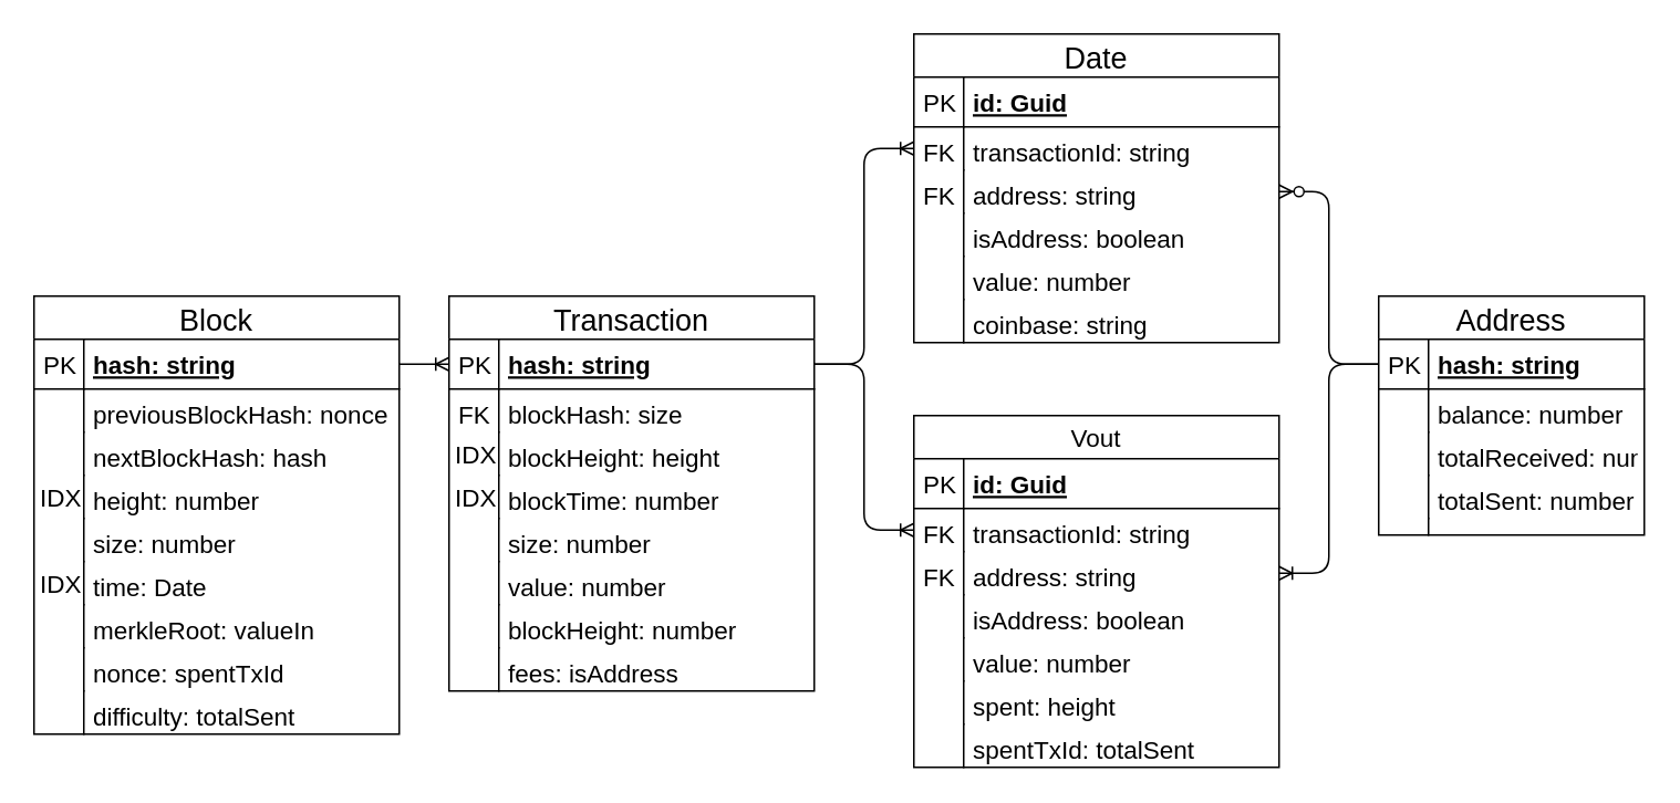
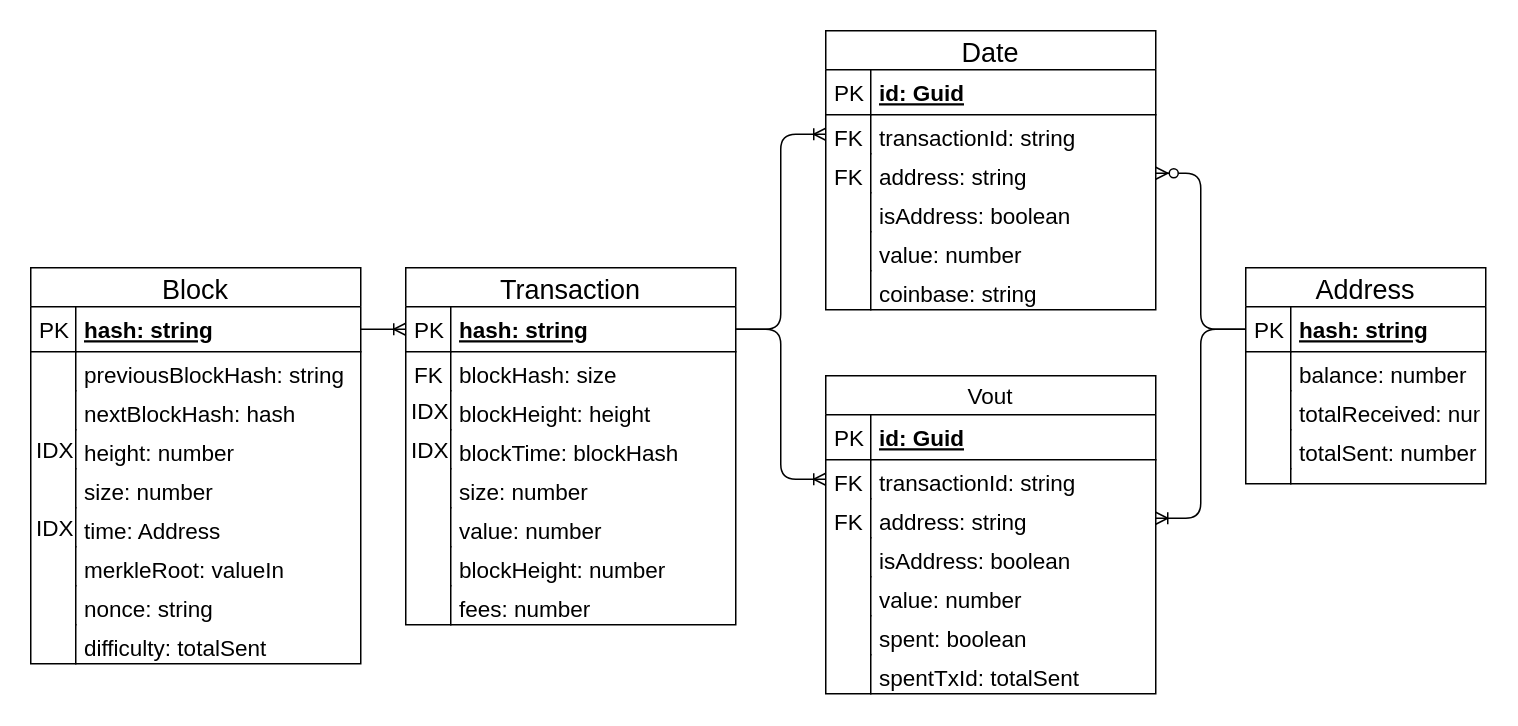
- <mxCell id="66" value="previousBlockHash: nonce" style="shape=partialRectangle;top=0;left=0;right=0;bottom=0;align=left;verticalAlign=top;fillColor=none;spacingLeft=34;spacingRight=4;overflow=hidden;rotatable=0;points=[[0,0.5],[1,0.5]];portConstraint=eastwest;dropTarget=0;fontSize=15;" parent="63" vertex="1"><mxGeometry y="56" width="220" height="26" as="geometry" /></mxCell>
+ <mxCell id="66" value="previousBlockHash: string" style="shape=partialRectangle;top=0;left=0;right=0;bottom=0;align=left;verticalAlign=top;fillColor=none;spacingLeft=34;spacingRight=4;overflow=hidden;rotatable=0;points=[[0,0.5],[1,0.5]];portConstraint=eastwest;dropTarget=0;fontSize=15;" parent="63" vertex="1"><mxGeometry y="56" width="220" height="26" as="geometry" /></mxCell>
- <mxCell id="14" value="blockTime: number" style="shape=partialRectangle;top=0;left=0;right=0;bottom=0;align=left;verticalAlign=top;fillColor=none;spacingLeft=34;spacingRight=4;overflow=hidden;rotatable=0;points=[[0,0.5],[1,0.5]];portConstraint=eastwest;dropTarget=0;fontSize=15;" parent="7" vertex="1"><mxGeometry y="108" width="220" height="26" as="geometry" /></mxCell>
+ <mxCell id="14" value="blockTime: blockHash" style="shape=partialRectangle;top=0;left=0;right=0;bottom=0;align=left;verticalAlign=top;fillColor=none;spacingLeft=34;spacingRight=4;overflow=hidden;rotatable=0;points=[[0,0.5],[1,0.5]];portConstraint=eastwest;dropTarget=0;fontSize=15;" parent="7" vertex="1"><mxGeometry y="108" width="220" height="26" as="geometry" /></mxCell>
- <mxCell id="74" value="time: Date" style="shape=partialRectangle;top=0;left=0;right=0;bottom=1;align=left;verticalAlign=top;fillColor=none;spacingLeft=34;spacingRight=4;overflow=hidden;rotatable=0;points=[[0,0.5],[1,0.5]];portConstraint=eastwest;dropTarget=0;fontSize=15;shadow=1;dashed=1;dashPattern=1 2;comic=0;strokeColor=none;strokeWidth=12;" parent="63" vertex="1"><mxGeometry y="160" width="220" height="26" as="geometry" /></mxCell>
+ <mxCell id="74" value="time: Address" style="shape=partialRectangle;top=0;left=0;right=0;bottom=1;align=left;verticalAlign=top;fillColor=none;spacingLeft=34;spacingRight=4;overflow=hidden;rotatable=0;points=[[0,0.5],[1,0.5]];portConstraint=eastwest;dropTarget=0;fontSize=15;shadow=1;dashed=1;dashPattern=1 2;comic=0;strokeColor=none;strokeWidth=12;" parent="63" vertex="1"><mxGeometry y="160" width="220" height="26" as="geometry" /></mxCell>
- <mxCell id="78" value="nonce: spentTxId" style="shape=partialRectangle;top=0;left=0;right=0;bottom=1;align=left;verticalAlign=top;fillColor=none;spacingLeft=34;spacingRight=4;overflow=hidden;rotatable=0;points=[[0,0.5],[1,0.5]];portConstraint=eastwest;dropTarget=0;fontSize=15;shadow=1;dashed=1;dashPattern=1 2;comic=0;strokeColor=none;strokeWidth=12;" parent="63" vertex="1"><mxGeometry y="212" width="220" height="26" as="geometry" /></mxCell>
+ <mxCell id="78" value="nonce: string" style="shape=partialRectangle;top=0;left=0;right=0;bottom=1;align=left;verticalAlign=top;fillColor=none;spacingLeft=34;spacingRight=4;overflow=hidden;rotatable=0;points=[[0,0.5],[1,0.5]];portConstraint=eastwest;dropTarget=0;fontSize=15;shadow=1;dashed=1;dashPattern=1 2;comic=0;strokeColor=none;strokeWidth=12;" parent="63" vertex="1"><mxGeometry y="212" width="220" height="26" as="geometry" /></mxCell>
- <mxCell id="22" value="fees: isAddress" style="shape=partialRectangle;top=0;left=0;right=0;bottom=1;align=left;verticalAlign=top;fillColor=none;spacingLeft=34;spacingRight=4;overflow=hidden;rotatable=0;points=[[0,0.5],[1,0.5]];portConstraint=eastwest;dropTarget=0;fontSize=15;shadow=1;dashed=1;dashPattern=1 2;comic=0;strokeColor=none;strokeWidth=12;" parent="7" vertex="1"><mxGeometry y="212" width="220" height="26" as="geometry" /></mxCell>
+ <mxCell id="22" value="fees: number" style="shape=partialRectangle;top=0;left=0;right=0;bottom=1;align=left;verticalAlign=top;fillColor=none;spacingLeft=34;spacingRight=4;overflow=hidden;rotatable=0;points=[[0,0.5],[1,0.5]];portConstraint=eastwest;dropTarget=0;fontSize=15;shadow=1;dashed=1;dashPattern=1 2;comic=0;strokeColor=none;strokeWidth=12;" parent="7" vertex="1"><mxGeometry y="212" width="220" height="26" as="geometry" /></mxCell>
- <mxCell id="48" value="spent: height" style="shape=partialRectangle;top=0;left=0;right=0;bottom=1;align=left;verticalAlign=top;fillColor=none;spacingLeft=34;spacingRight=4;overflow=hidden;rotatable=0;points=[[0,0.5],[1,0.5]];portConstraint=eastwest;dropTarget=0;fontSize=15;shadow=1;dashed=1;dashPattern=1 2;comic=0;strokeColor=none;strokeWidth=12;" parent="37" vertex="1"><mxGeometry y="160" width="220" height="26" as="geometry" /></mxCell>
+ <mxCell id="48" value="spent: boolean" style="shape=partialRectangle;top=0;left=0;right=0;bottom=1;align=left;verticalAlign=top;fillColor=none;spacingLeft=34;spacingRight=4;overflow=hidden;rotatable=0;points=[[0,0.5],[1,0.5]];portConstraint=eastwest;dropTarget=0;fontSize=15;shadow=1;dashed=1;dashPattern=1 2;comic=0;strokeColor=none;strokeWidth=12;" parent="37" vertex="1"><mxGeometry y="160" width="220" height="26" as="geometry" /></mxCell>
